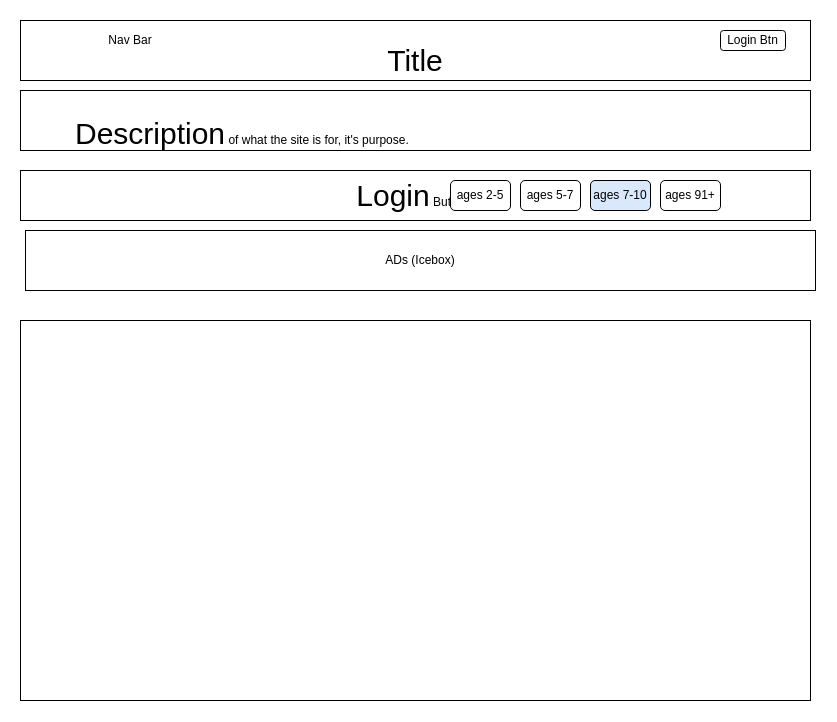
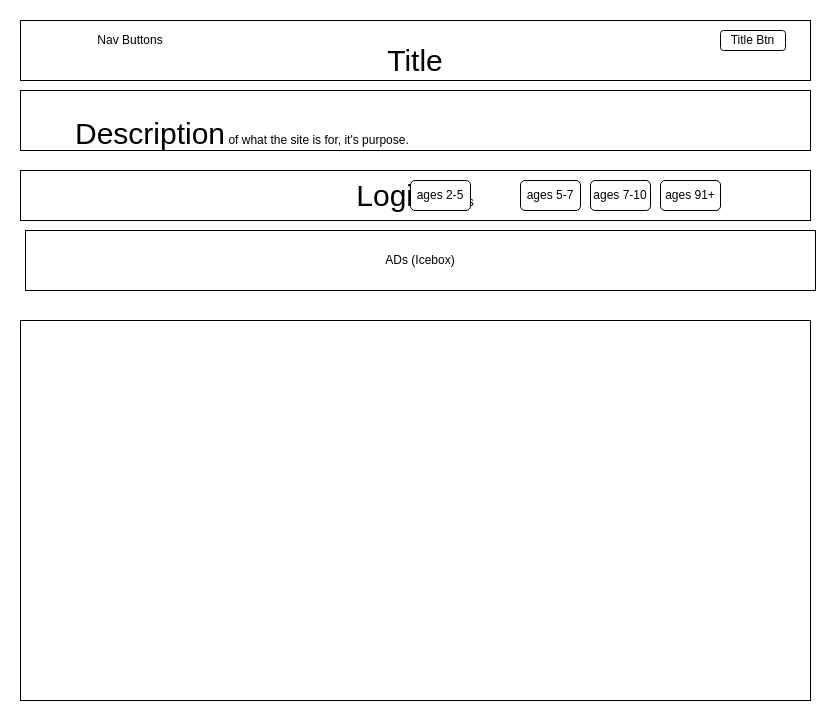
- <mxCell id="3" value="Nav Bar" style="text;html=1;strokeColor=none;fillColor=none;align=center;verticalAlign=middle;whiteSpace=wrap;rounded=0;" vertex="1" parent="1"><mxGeometry x="70" y="30" width="120" height="20" as="geometry" /></mxCell>
+ <mxCell id="3" value="Nav Buttons" style="text;html=1;strokeColor=none;fillColor=none;align=center;verticalAlign=middle;whiteSpace=wrap;rounded=0;" vertex="1" parent="1"><mxGeometry x="70" y="30" width="120" height="20" as="geometry" /></mxCell>
- <mxCell id="5" value="Login Btn" style="rounded=1;whiteSpace=wrap;html=1;" vertex="1" parent="1"><mxGeometry x="720" y="30" width="65" height="20" as="geometry" /></mxCell>
+ <mxCell id="5" value="Title Btn" style="rounded=1;whiteSpace=wrap;html=1;" vertex="1" parent="1"><mxGeometry x="720" y="30" width="65" height="20" as="geometry" /></mxCell>
- <mxCell id="7" value="ages 2-5&lt;br&gt;" style="rounded=1;whiteSpace=wrap;html=1;" vertex="1" parent="1"><mxGeometry x="450" y="180" width="60" height="30" as="geometry" /></mxCell>
+ <mxCell id="7" value="ages 2-5&lt;br&gt;" style="rounded=1;whiteSpace=wrap;html=1;" vertex="1" parent="1"><mxGeometry x="410" y="180" width="60" height="30" as="geometry" /></mxCell>
- <mxCell id="9" value="ages 7-10&lt;br&gt;" style="rounded=1;whiteSpace=wrap;html=1;fillColor=#dae8fc;" vertex="1" parent="1"><mxGeometry x="590" y="180" width="60" height="30" as="geometry" /></mxCell>
+ <mxCell id="9" value="ages 7-10&lt;br&gt;" style="rounded=1;whiteSpace=wrap;html=1;" vertex="1" parent="1"><mxGeometry x="590" y="180" width="60" height="30" as="geometry" /></mxCell>
